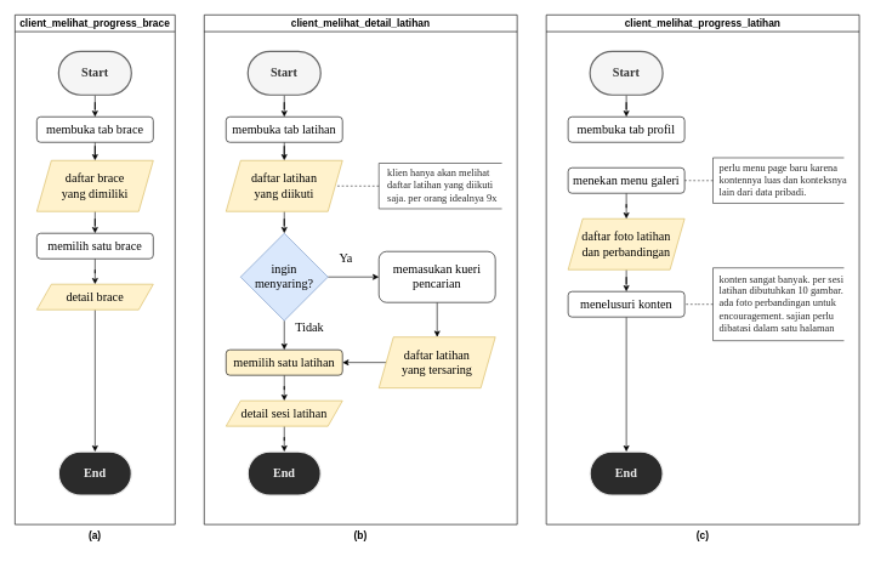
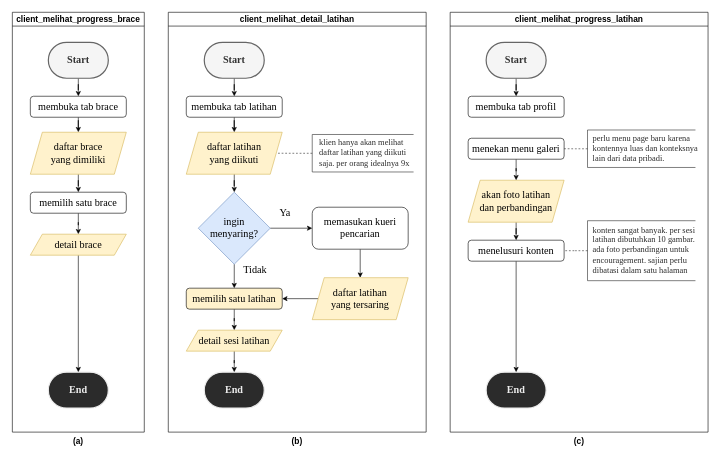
- <mxCell id="46" value="daftar foto latihan&lt;br&gt;dan perbandingan" style="shape=parallelogram;perimeter=parallelogramPerimeter;whiteSpace=wrap;html=1;fixedSize=1;strokeWidth=1;fillColor=#fff2cc;strokeColor=#d6b656;fontSize=17;fontFamily=Times New Roman;" parent="40" vertex="1"><mxGeometry x="30" y="280" width="160" height="70" as="geometry" /></mxCell>
+ <mxCell id="46" value="akan foto latihan&lt;br&gt;dan perbandingan" style="shape=parallelogram;perimeter=parallelogramPerimeter;whiteSpace=wrap;html=1;fixedSize=1;strokeWidth=1;fillColor=#fff2cc;strokeColor=#d6b656;fontSize=17;fontFamily=Times New Roman;" parent="40" vertex="1"><mxGeometry x="30" y="280" width="160" height="70" as="geometry" /></mxCell>
